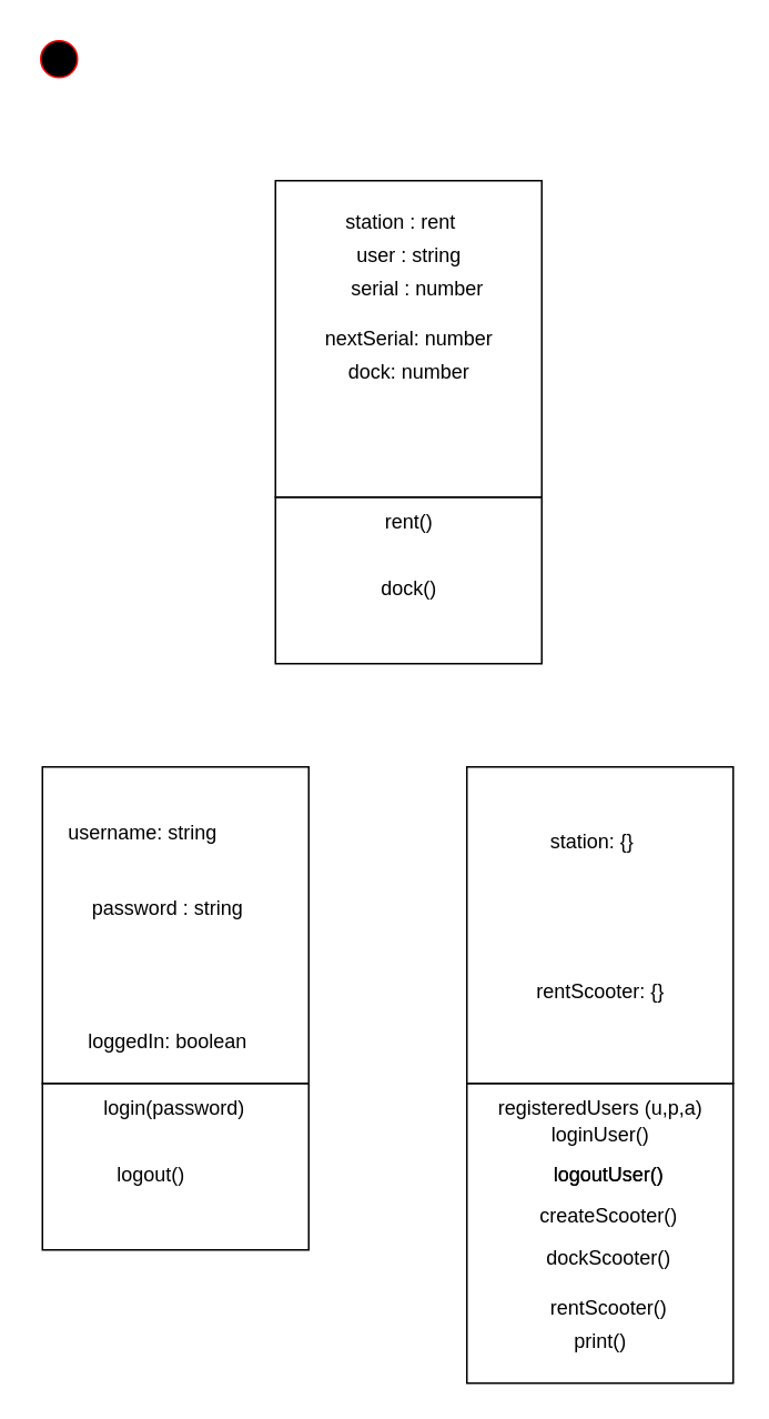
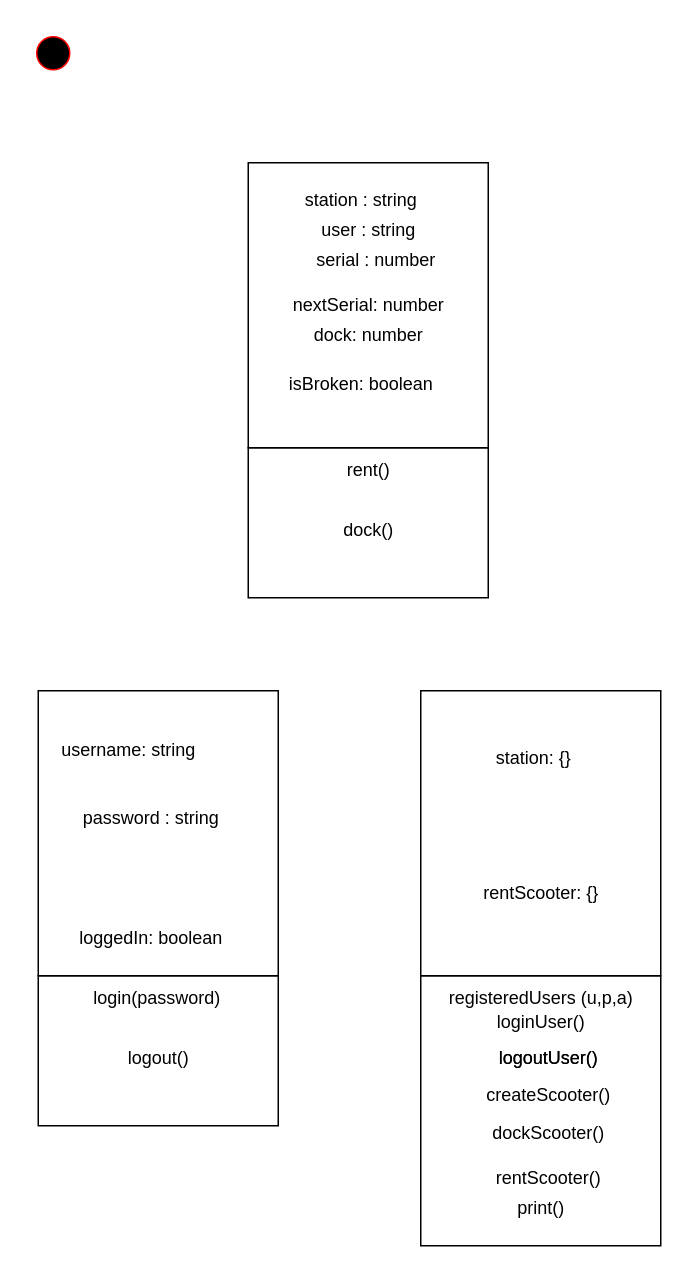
- <mxCell id="5" value="station : rent" style="text;html=1;align=center;verticalAlign=middle;resizable=0;points=[];autosize=1;strokeColor=none;fillColor=none;" vertex="1" parent="1"><mxGeometry x="190" y="118" width="100" height="30" as="geometry" /></mxCell>
+ <mxCell id="5" value="station : string" style="text;html=1;align=center;verticalAlign=middle;resizable=0;points=[];autosize=1;strokeColor=none;fillColor=none;" vertex="1" parent="1"><mxGeometry x="190" y="118" width="100" height="30" as="geometry" /></mxCell>
+ <mxCell id="18" value="isBroken: boolean" style="text;html=1;align=center;verticalAlign=middle;resizable=0;points=[];autosize=1;strokeColor=none;fillColor=none;" vertex="1" parent="1"><mxGeometry x="180" y="241" width="120" height="30" as="geometry" /></mxCell>
- <mxCell id="17" value="logout()" style="text;html=1;align=center;verticalAlign=middle;resizable=0;points=[];autosize=1;strokeColor=none;fillColor=none;" vertex="1" parent="1"><mxGeometry x="60" y="690" width="60" height="30" as="geometry" /></mxCell>
+ <mxCell id="17" value="logout()" style="text;html=1;align=center;verticalAlign=middle;resizable=0;points=[];autosize=1;strokeColor=none;fillColor=none;" vertex="1" parent="1"><mxGeometry x="75" y="690" width="60" height="30" as="geometry" /></mxCell>
